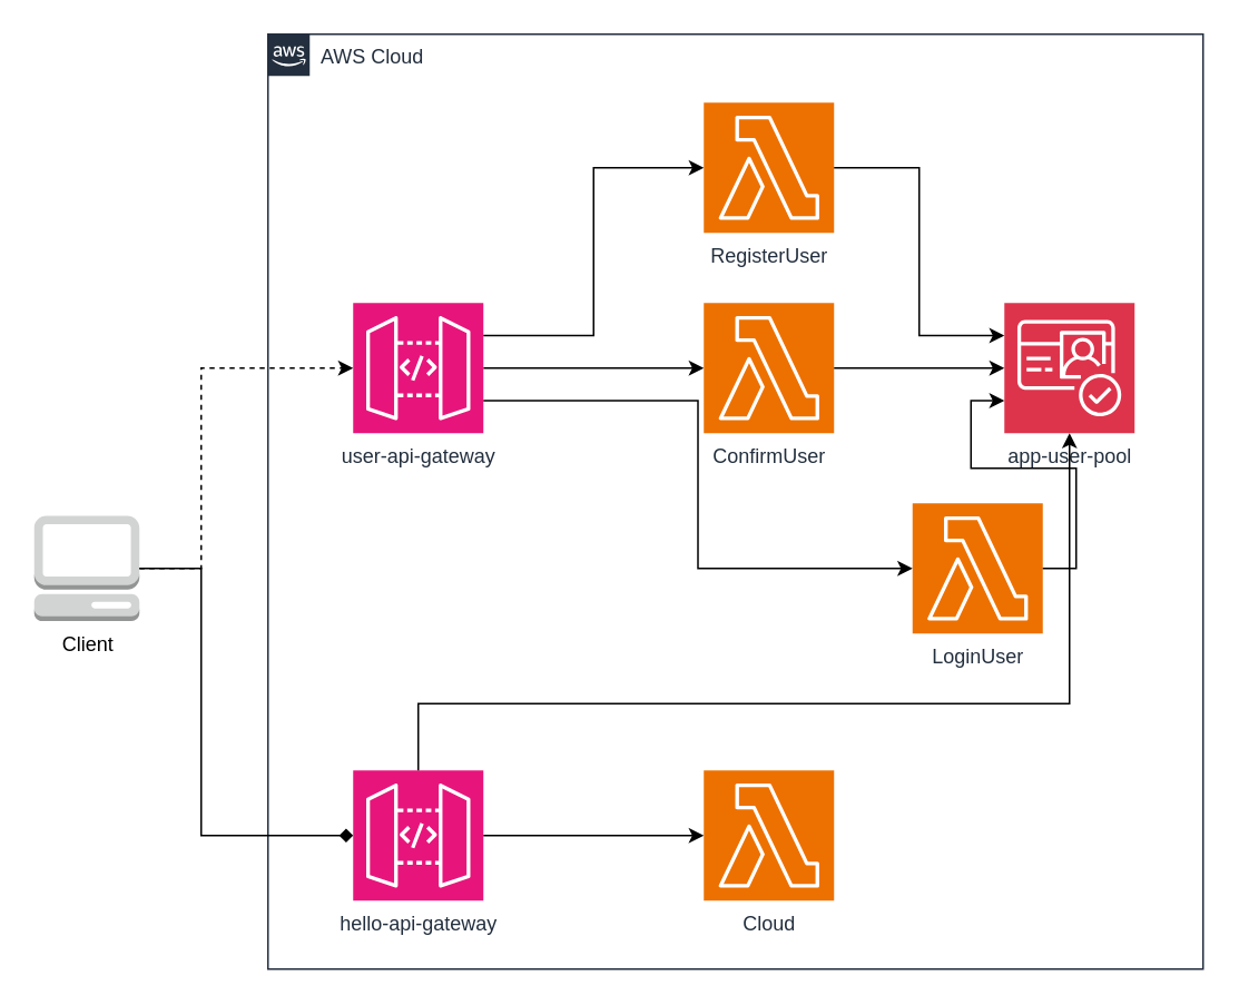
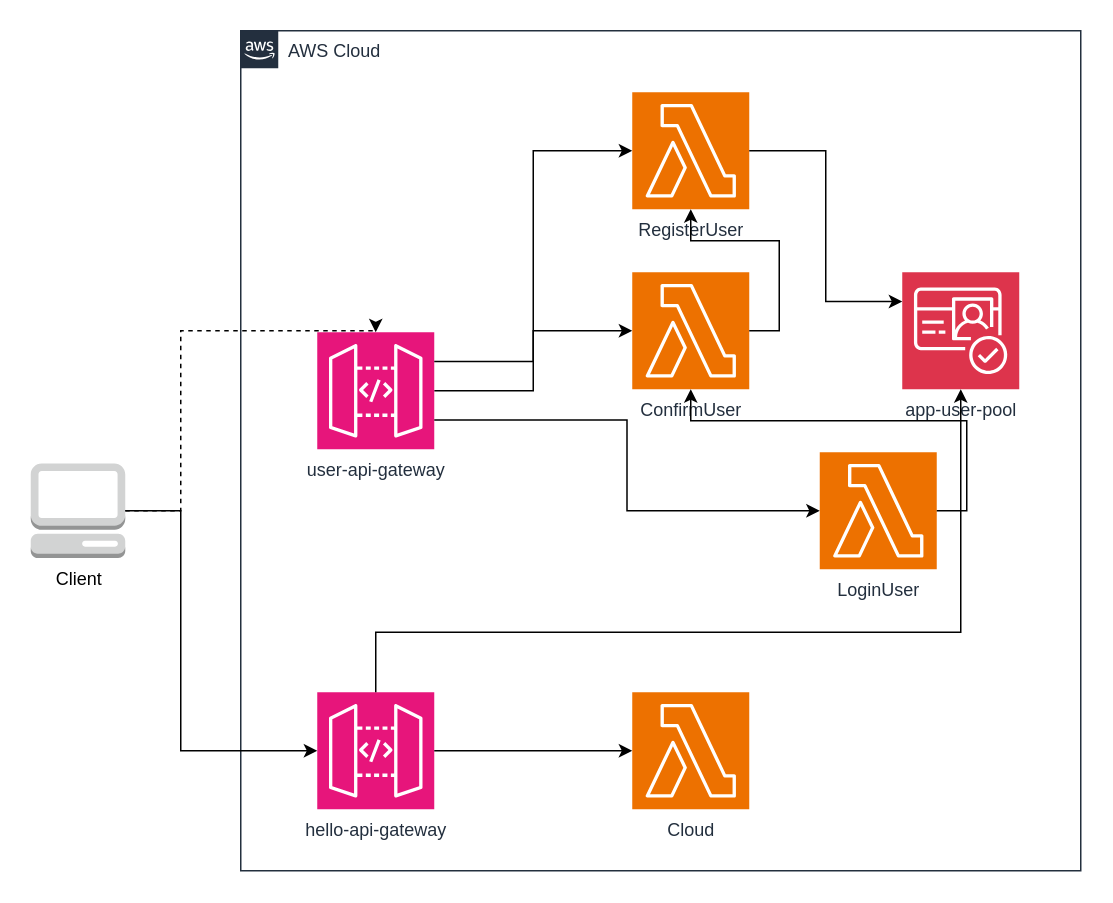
- <mxCell id="4" value="user-api-gateway" style="sketch=0;points=[[0,0,0],[0.25,0,0],[0.5,0,0],[0.75,0,0],[1,0,0],[0,1,0],[0.25,1,0],[0.5,1,0],[0.75,1,0],[1,1,0],[0,0.25,0],[0,0.5,0],[0,0.75,0],[1,0.25,0],[1,0.5,0],[1,0.75,0]];outlineConnect=0;fontColor=#232F3E;fillColor=#E7157B;strokeColor=#ffffff;dashed=0;verticalLabelPosition=bottom;verticalAlign=top;align=center;html=1;fontSize=12;fontStyle=0;aspect=fixed;shape=mxgraph.aws4.resourceIcon;resIcon=mxgraph.aws4.api_gateway;" vertex="1" parent="1"><mxGeometry x="211" y="181" width="78" height="78" as="geometry" /></mxCell>
+ <mxCell id="4" value="user-api-gateway" style="sketch=0;points=[[0,0,0],[0.25,0,0],[0.5,0,0],[0.75,0,0],[1,0,0],[0,1,0],[0.25,1,0],[0.5,1,0],[0.75,1,0],[1,1,0],[0,0.25,0],[0,0.5,0],[0,0.75,0],[1,0.25,0],[1,0.5,0],[1,0.75,0]];outlineConnect=0;fontColor=#232F3E;fillColor=#E7157B;strokeColor=#ffffff;dashed=0;verticalLabelPosition=bottom;verticalAlign=top;align=center;html=1;fontSize=12;fontStyle=0;aspect=fixed;shape=mxgraph.aws4.resourceIcon;resIcon=mxgraph.aws4.api_gateway;" vertex="1" parent="1"><mxGeometry x="211" y="221" width="78" height="78" as="geometry" /></mxCell>
- <mxCell id="11" style="edgeStyle=orthogonalEdgeStyle;rounded=0;orthogonalLoop=1;jettySize=auto;html=1;exitX=1;exitY=0.5;exitDx=0;exitDy=0;exitPerimeter=0;entryX=0;entryY=0.5;entryDx=0;entryDy=0;entryPerimeter=0;" edge="1" parent="1" source="7" target="2"><mxGeometry relative="1" as="geometry" /></mxCell>
+ <mxCell id="11" style="edgeStyle=orthogonalEdgeStyle;rounded=0;orthogonalLoop=1;jettySize=auto;html=1;exitX=1;exitY=0.5;exitDx=0;exitDy=0;exitPerimeter=0;" edge="1" parent="1" source="7" target="6"><mxGeometry relative="1" as="geometry" /></mxCell>
- <mxCell id="12" style="edgeStyle=orthogonalEdgeStyle;rounded=0;orthogonalLoop=1;jettySize=auto;html=1;exitX=1;exitY=0.5;exitDx=0;exitDy=0;exitPerimeter=0;entryX=0;entryY=0.75;entryDx=0;entryDy=0;entryPerimeter=0;" edge="1" parent="1" source="5" target="2"><mxGeometry relative="1" as="geometry" /></mxCell>
+ <mxCell id="12" style="edgeStyle=orthogonalEdgeStyle;rounded=0;orthogonalLoop=1;jettySize=auto;html=1;exitX=1;exitY=0.5;exitDx=0;exitDy=0;exitPerimeter=0;" edge="1" parent="1" source="5" target="7"><mxGeometry relative="1" as="geometry" /></mxCell>
- <mxCell id="20" style="edgeStyle=orthogonalEdgeStyle;rounded=0;orthogonalLoop=1;jettySize=auto;html=1;entryX=0;entryY=0.5;entryDx=0;entryDy=0;entryPerimeter=0;endArrow=diamond;" edge="1" parent="1" source="19" target="13"><mxGeometry relative="1" as="geometry"><Array as="points"><mxPoint x="120" y="340" /><mxPoint x="120" y="500" /></Array></mxGeometry></mxCell>
+ <mxCell id="20" style="edgeStyle=orthogonalEdgeStyle;rounded=0;orthogonalLoop=1;jettySize=auto;html=1;entryX=0;entryY=0.5;entryDx=0;entryDy=0;entryPerimeter=0;" edge="1" parent="1" source="19" target="13"><mxGeometry relative="1" as="geometry"><Array as="points"><mxPoint x="120" y="340" /><mxPoint x="120" y="500" /></Array></mxGeometry></mxCell>
